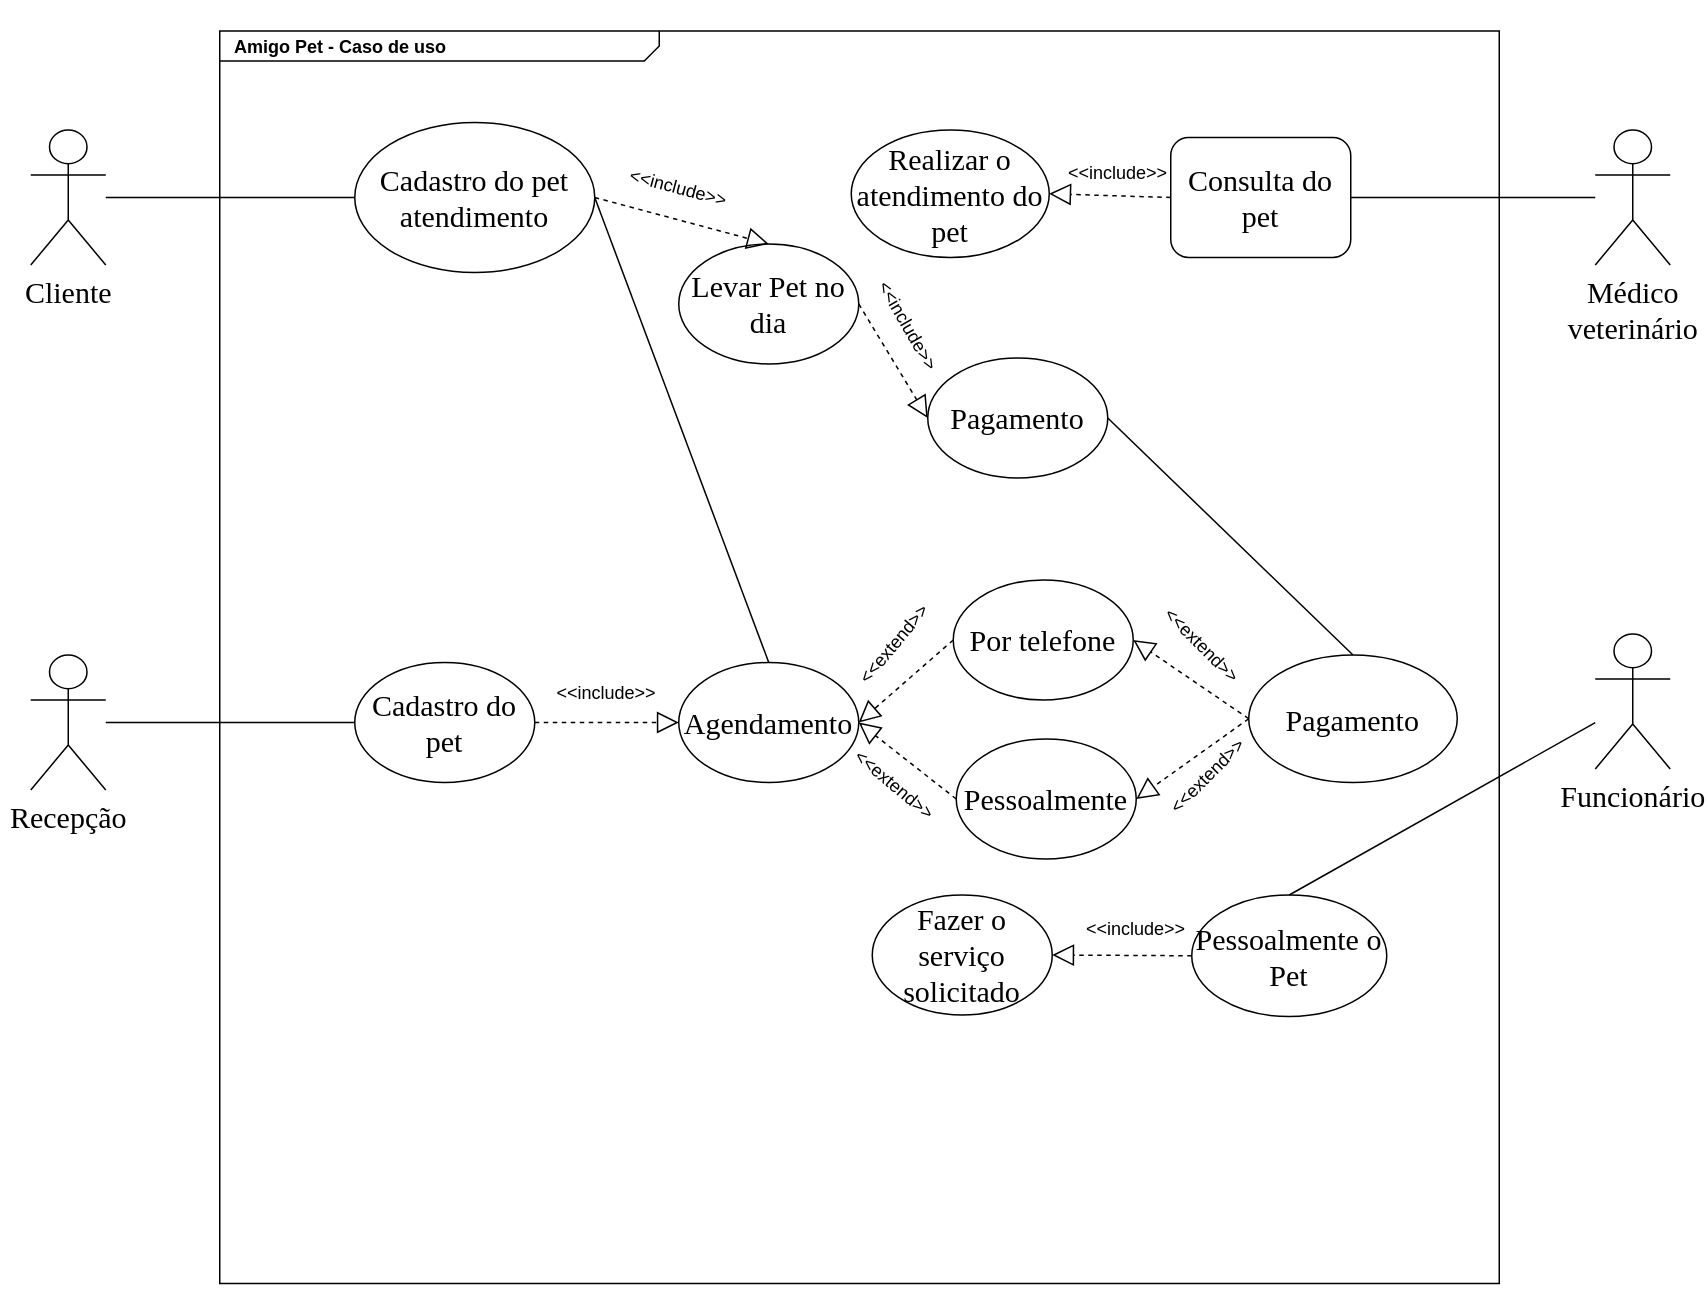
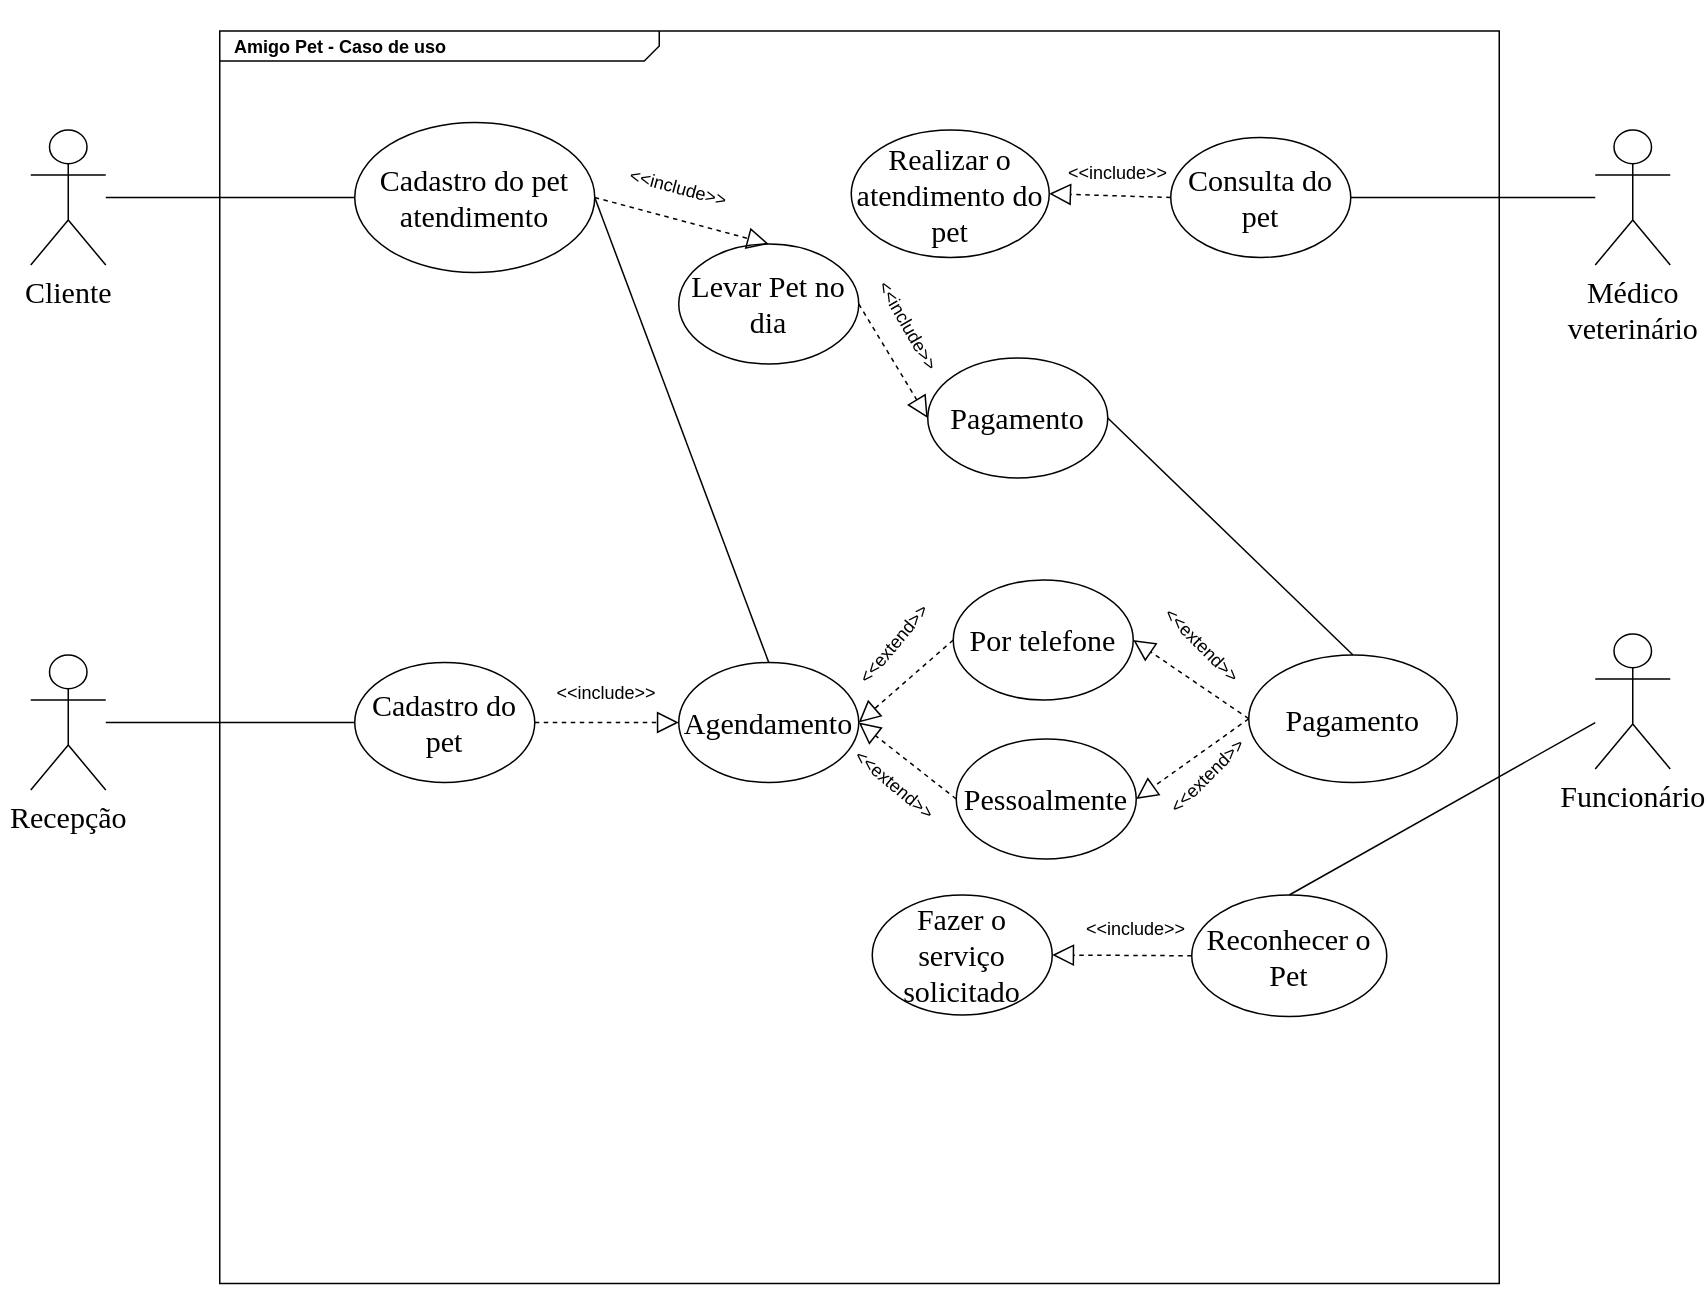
- <mxCell id="20" value="Consulta do pet" style="whiteSpace=wrap;html=1;hachureGap=4;fontFamily=Architects Daughter;fontSource=https%3A%2F%2Ffonts.googleapis.com%2Fcss%3Ffamily%3DArchitects%2BDaughter;fontSize=20;rounded=1;" vertex="1" parent="1"><mxGeometry x="780" y="91" width="120" height="80" as="geometry" /></mxCell>
+ <mxCell id="20" value="Consulta do pet" style="ellipse;whiteSpace=wrap;html=1;hachureGap=4;fontFamily=Architects Daughter;fontSource=https%3A%2F%2Ffonts.googleapis.com%2Fcss%3Ffamily%3DArchitects%2BDaughter;fontSize=20;" vertex="1" parent="1"><mxGeometry x="780" y="91" width="120" height="80" as="geometry" /></mxCell>
- <mxCell id="26" value="Pessoalmente o Pet" style="ellipse;whiteSpace=wrap;html=1;hachureGap=4;fontFamily=Architects Daughter;fontSource=https%3A%2F%2Ffonts.googleapis.com%2Fcss%3Ffamily%3DArchitects%2BDaughter;fontSize=20;" vertex="1" parent="1"><mxGeometry x="794" y="596" width="130" height="81" as="geometry" /></mxCell>
+ <mxCell id="26" value="Reconhecer o Pet" style="ellipse;whiteSpace=wrap;html=1;hachureGap=4;fontFamily=Architects Daughter;fontSource=https%3A%2F%2Ffonts.googleapis.com%2Fcss%3Ffamily%3DArchitects%2BDaughter;fontSize=20;" vertex="1" parent="1"><mxGeometry x="794" y="596" width="130" height="81" as="geometry" /></mxCell>
